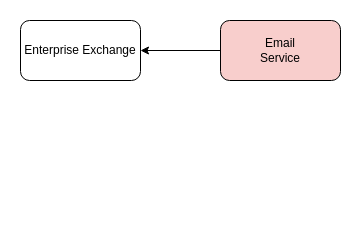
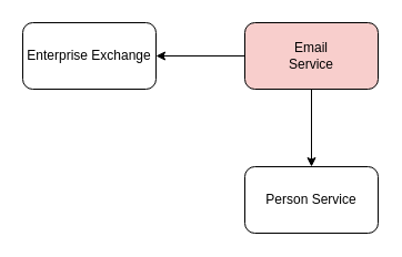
+ <mxCell id="6" style="edgeStyle=orthogonalEdgeStyle;rounded=0;orthogonalLoop=1;jettySize=auto;html=1;exitX=0.5;exitY=1;exitDx=0;exitDy=0;entryX=0.5;entryY=0;entryDx=0;entryDy=0;" parent="1" source="3" target="5" edge="1"><mxGeometry relative="1" as="geometry"><mxPoint x="230" y="60" as="sourcePoint" /><mxPoint x="150" y="60" as="targetPoint" /></mxGeometry></mxCell>
+ <mxCell id="5" value="Person Service" style="whiteSpace=wrap;html=1;rounded=1;" parent="1" vertex="1"><mxGeometry x="220" y="150" width="120" height="60" as="geometry" /></mxCell>
